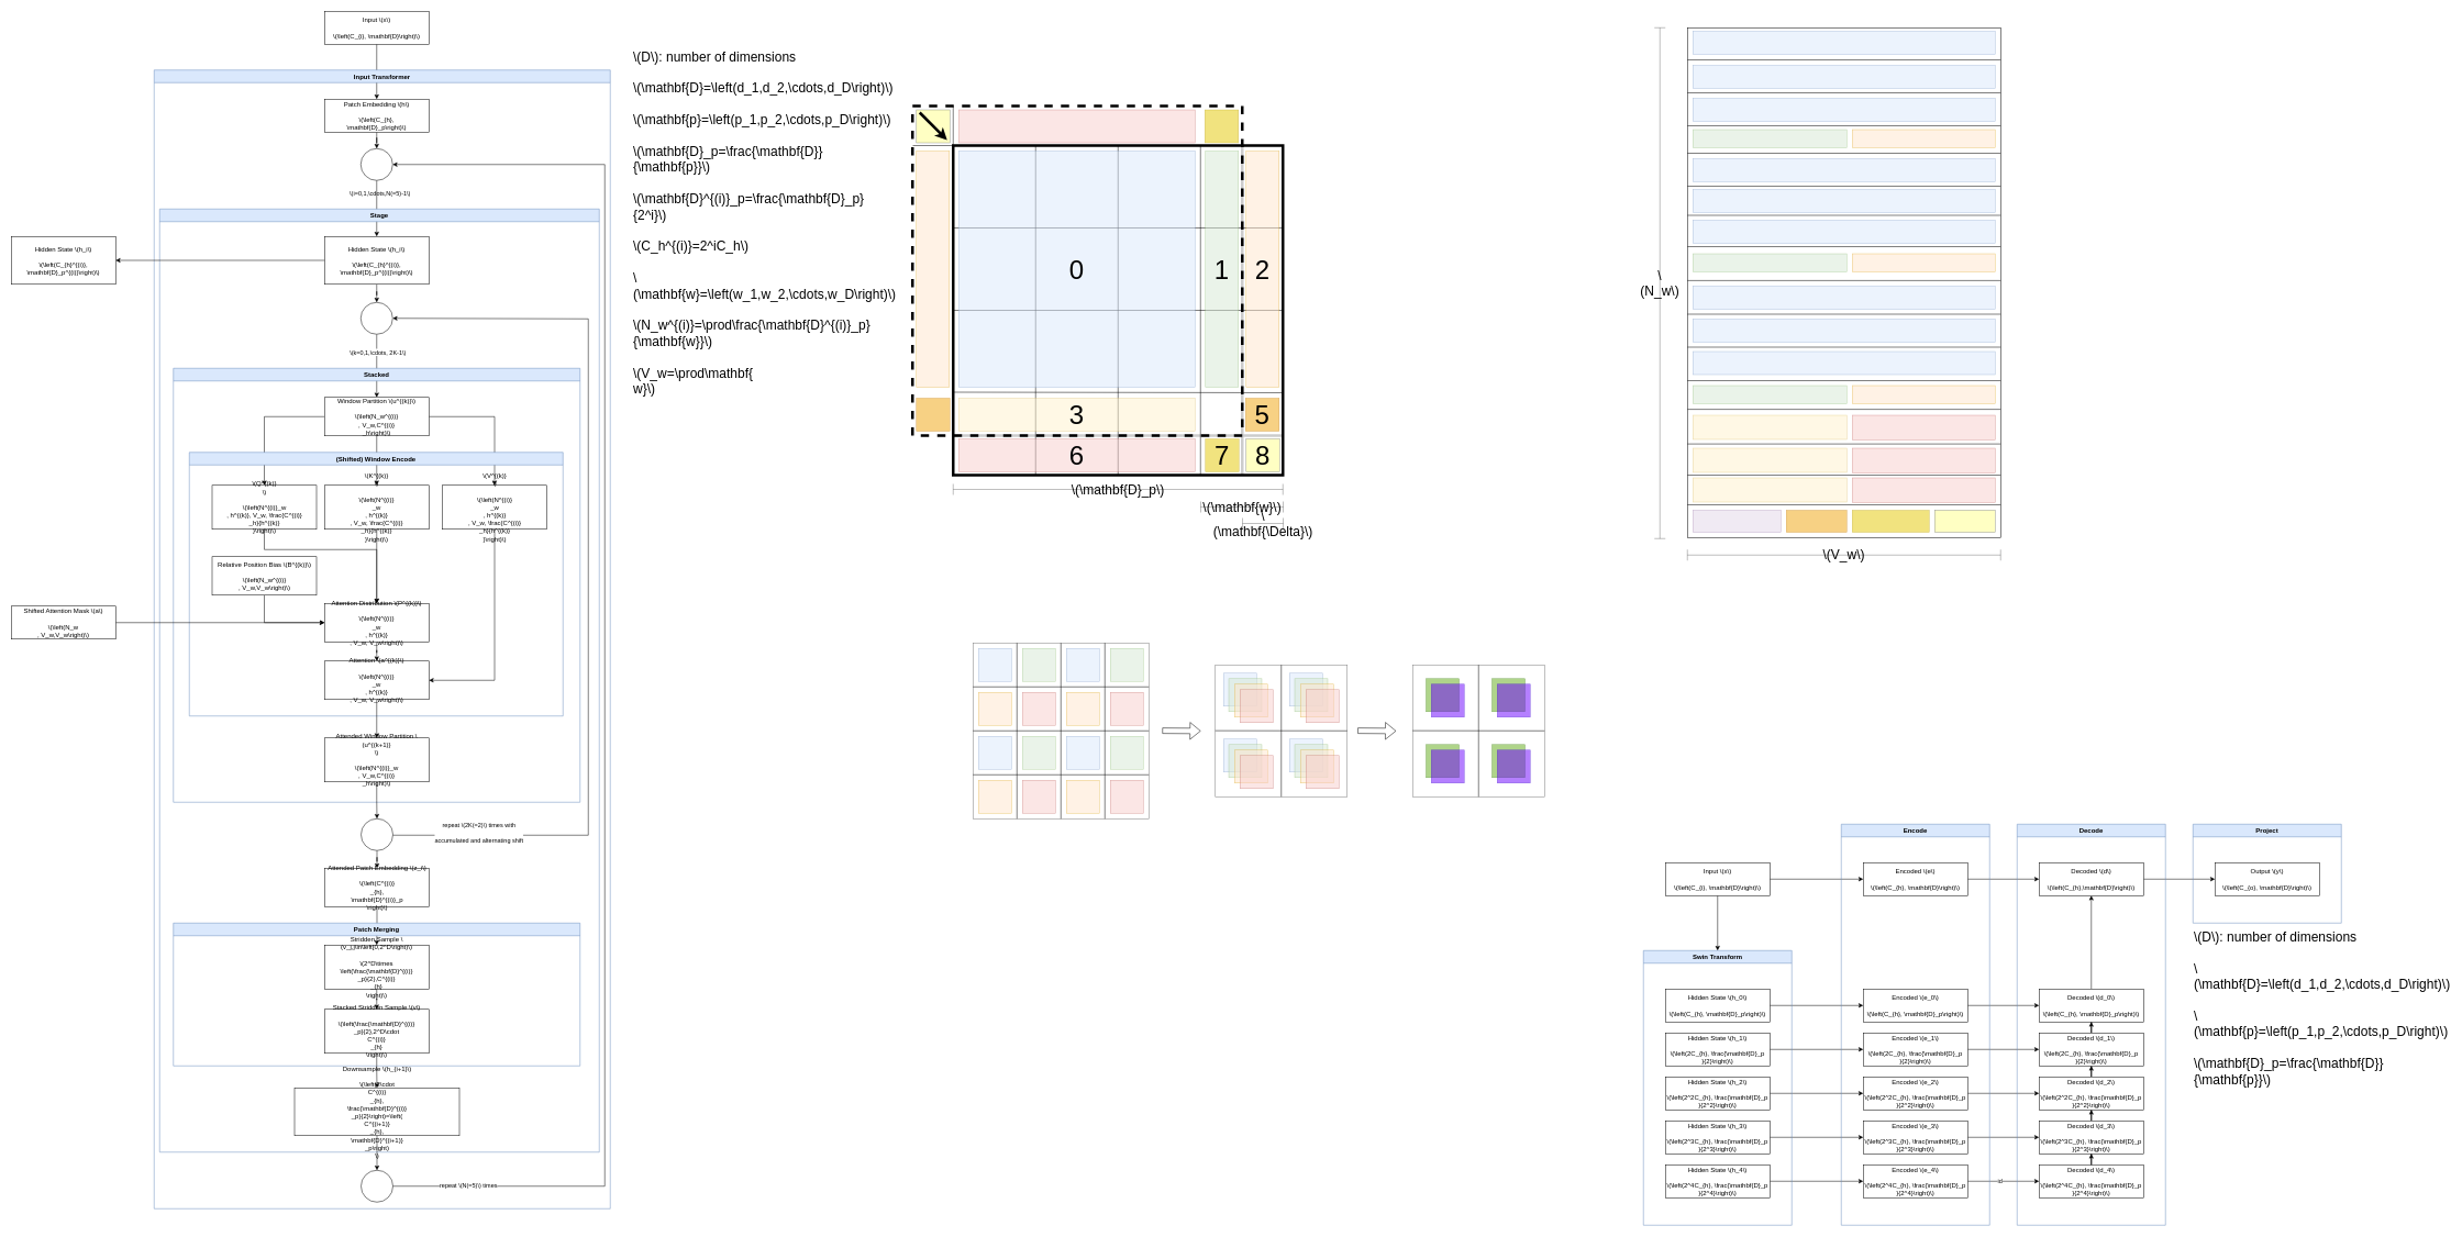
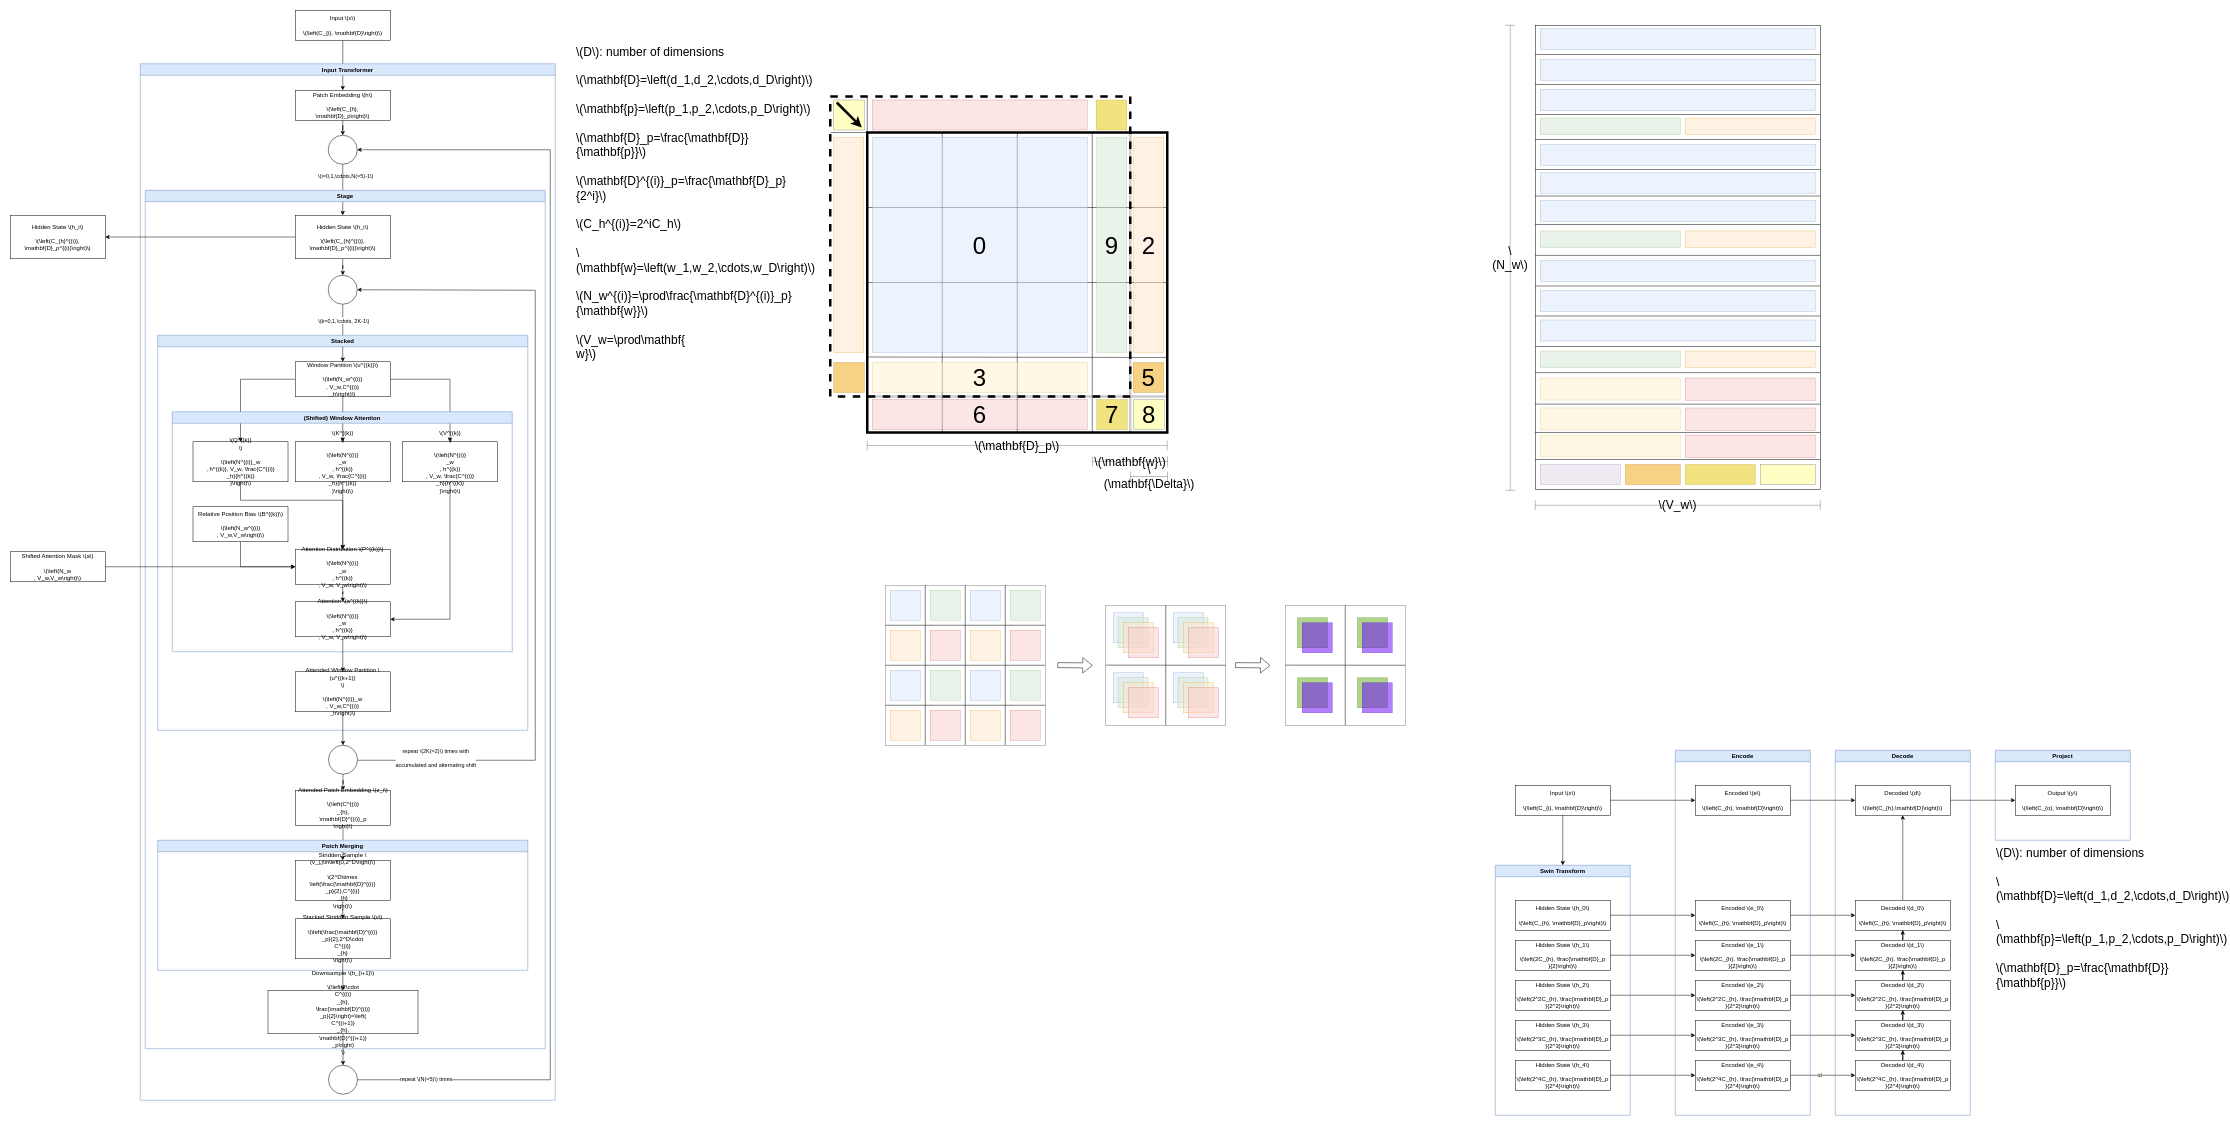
- <mxCell id="68" value="1" style="rounded=0;whiteSpace=wrap;html=1;fillColor=#d5e8d4;strokeColor=#82b366;opacity=50;fontSize=48;" parent="1" vertex="1"><mxGeometry x="2193" y="274.5" width="60" height="430" as="geometry" /></mxCell>
+ <mxCell id="68" value="9" style="rounded=0;whiteSpace=wrap;html=1;fillColor=#d5e8d4;strokeColor=#82b366;opacity=50;fontSize=48;" parent="1" vertex="1"><mxGeometry x="2193" y="274.5" width="60" height="430" as="geometry" /></mxCell>
- <mxCell id="20" value="(Shifted) Window Encode" style="swimlane;fillColor=#dae8fc;strokeColor=#6c8ebf;labelBackgroundColor=none;" parent="15" vertex="1"><mxGeometry x="29" y="153" width="680" height="480" as="geometry" /></mxCell>
+ <mxCell id="20" value="(Shifted) Window Attention" style="swimlane;fillColor=#dae8fc;strokeColor=#6c8ebf;labelBackgroundColor=none;" parent="15" vertex="1"><mxGeometry x="29" y="153" width="680" height="480" as="geometry" /></mxCell>
